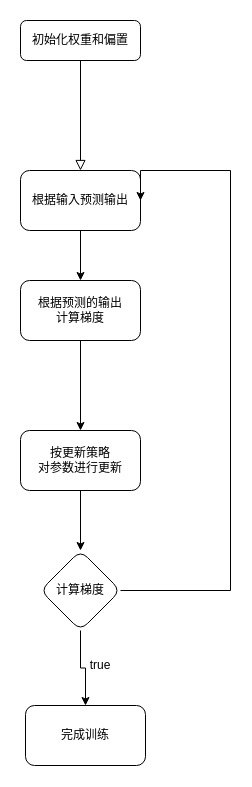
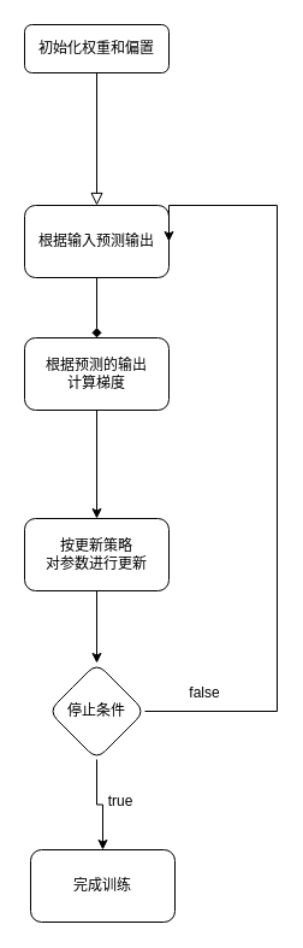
- <mxCell id="4" value="" style="edgeStyle=orthogonalEdgeStyle;rounded=0;orthogonalLoop=1;jettySize=auto;html=1;" edge="1" parent="1" source="5" target="7"><mxGeometry relative="1" as="geometry" /></mxCell>
+ <mxCell id="4" value="" style="edgeStyle=orthogonalEdgeStyle;rounded=0;orthogonalLoop=1;jettySize=auto;html=1;endArrow=diamond;" edge="1" parent="1" source="5" target="7"><mxGeometry relative="1" as="geometry" /></mxCell>
+ <mxCell id="14" value="false" style="text;html=1;align=center;verticalAlign=middle;whiteSpace=wrap;rounded=0;" vertex="1" parent="1"><mxGeometry x="140" y="560" width="60" height="30" as="geometry" /></mxCell>
- <mxCell id="12" value="计算梯度" style="rhombus;whiteSpace=wrap;html=1;rounded=1;" vertex="1" parent="1"><mxGeometry x="40" y="550" width="80" height="80" as="geometry" /></mxCell>
+ <mxCell id="12" value="停止条件" style="rhombus;whiteSpace=wrap;html=1;rounded=1;" vertex="1" parent="1"><mxGeometry x="40" y="550" width="80" height="80" as="geometry" /></mxCell>
